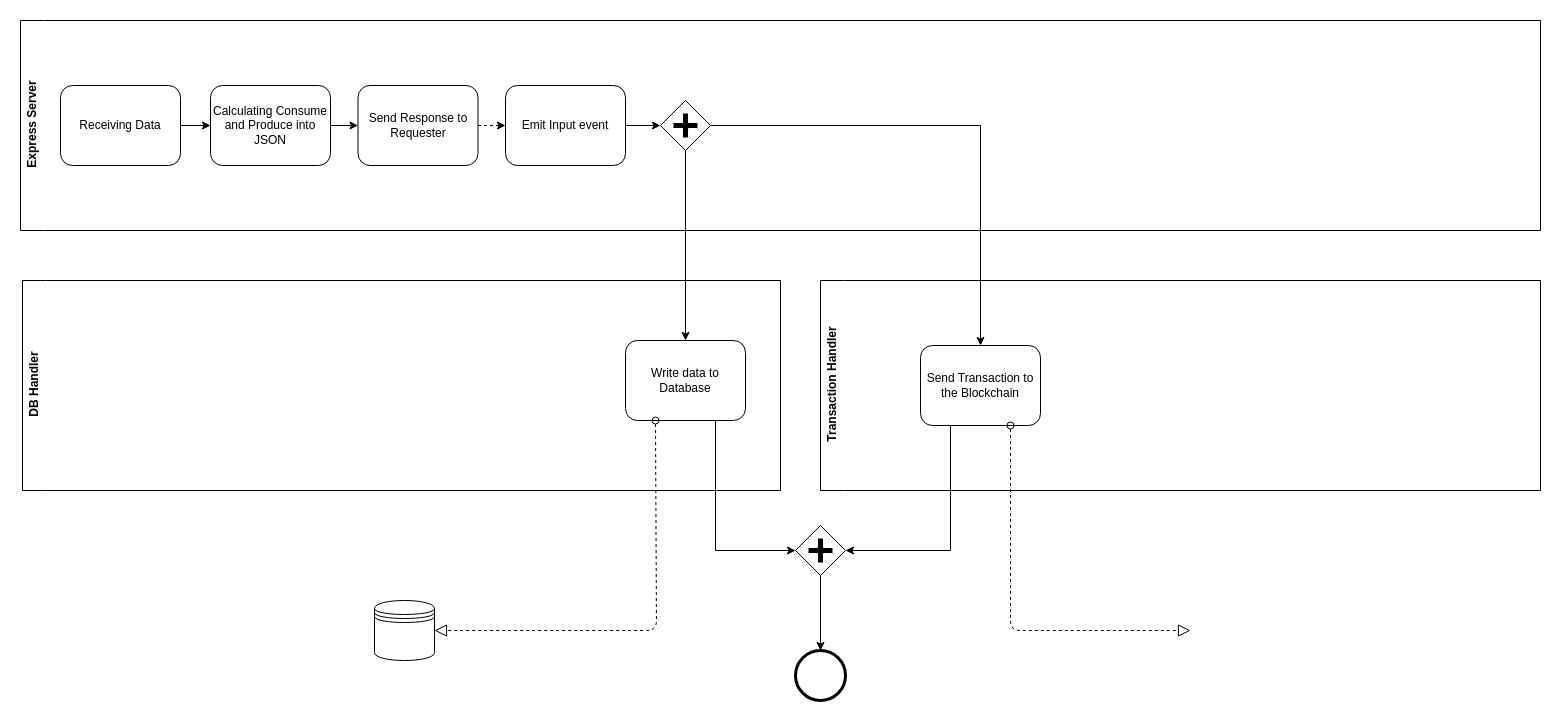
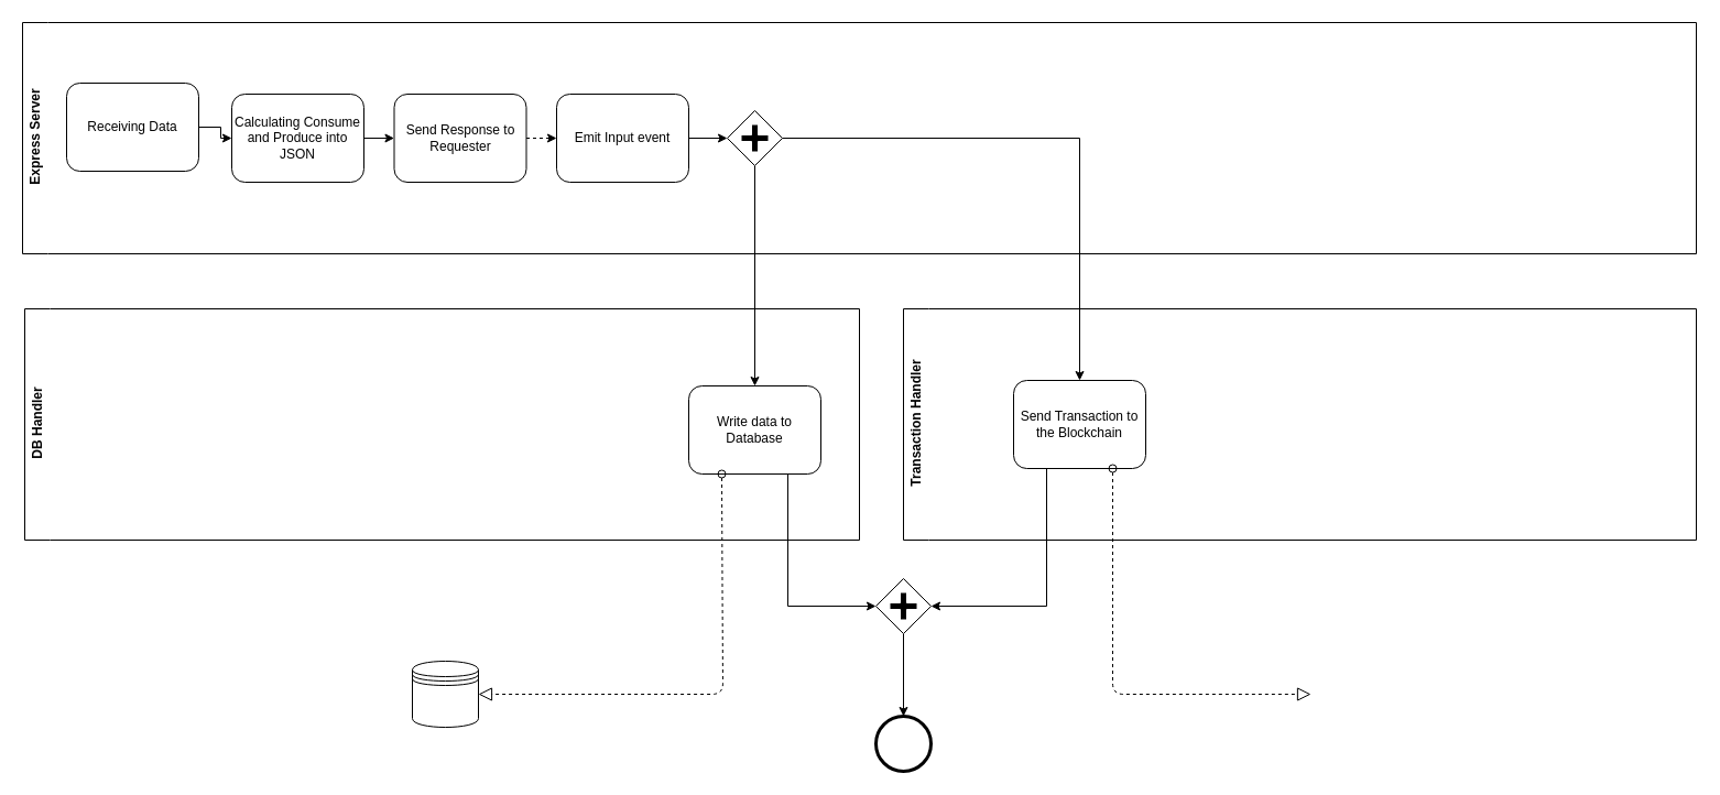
- <mxCell id="4" value="Receiving Data" style="shape=ext;rounded=1;html=1;whiteSpace=wrap;" vertex="1" parent="2"><mxGeometry x="40" y="65" width="120" height="80" as="geometry" /></mxCell>
+ <mxCell id="4" value="Receiving Data" style="shape=ext;rounded=1;html=1;whiteSpace=wrap;" vertex="1" parent="2"><mxGeometry x="40" y="55" width="120" height="80" as="geometry" /></mxCell>
- <mxCell id="15" value="Write data to Database" style="shape=ext;rounded=1;html=1;whiteSpace=wrap;" vertex="1" parent="14"><mxGeometry x="603" y="60" width="120" height="80" as="geometry" /></mxCell>
+ <mxCell id="15" value="Write data to Database" style="shape=ext;rounded=1;html=1;whiteSpace=wrap;" vertex="1" parent="14"><mxGeometry x="603" y="70" width="120" height="80" as="geometry" /></mxCell>
